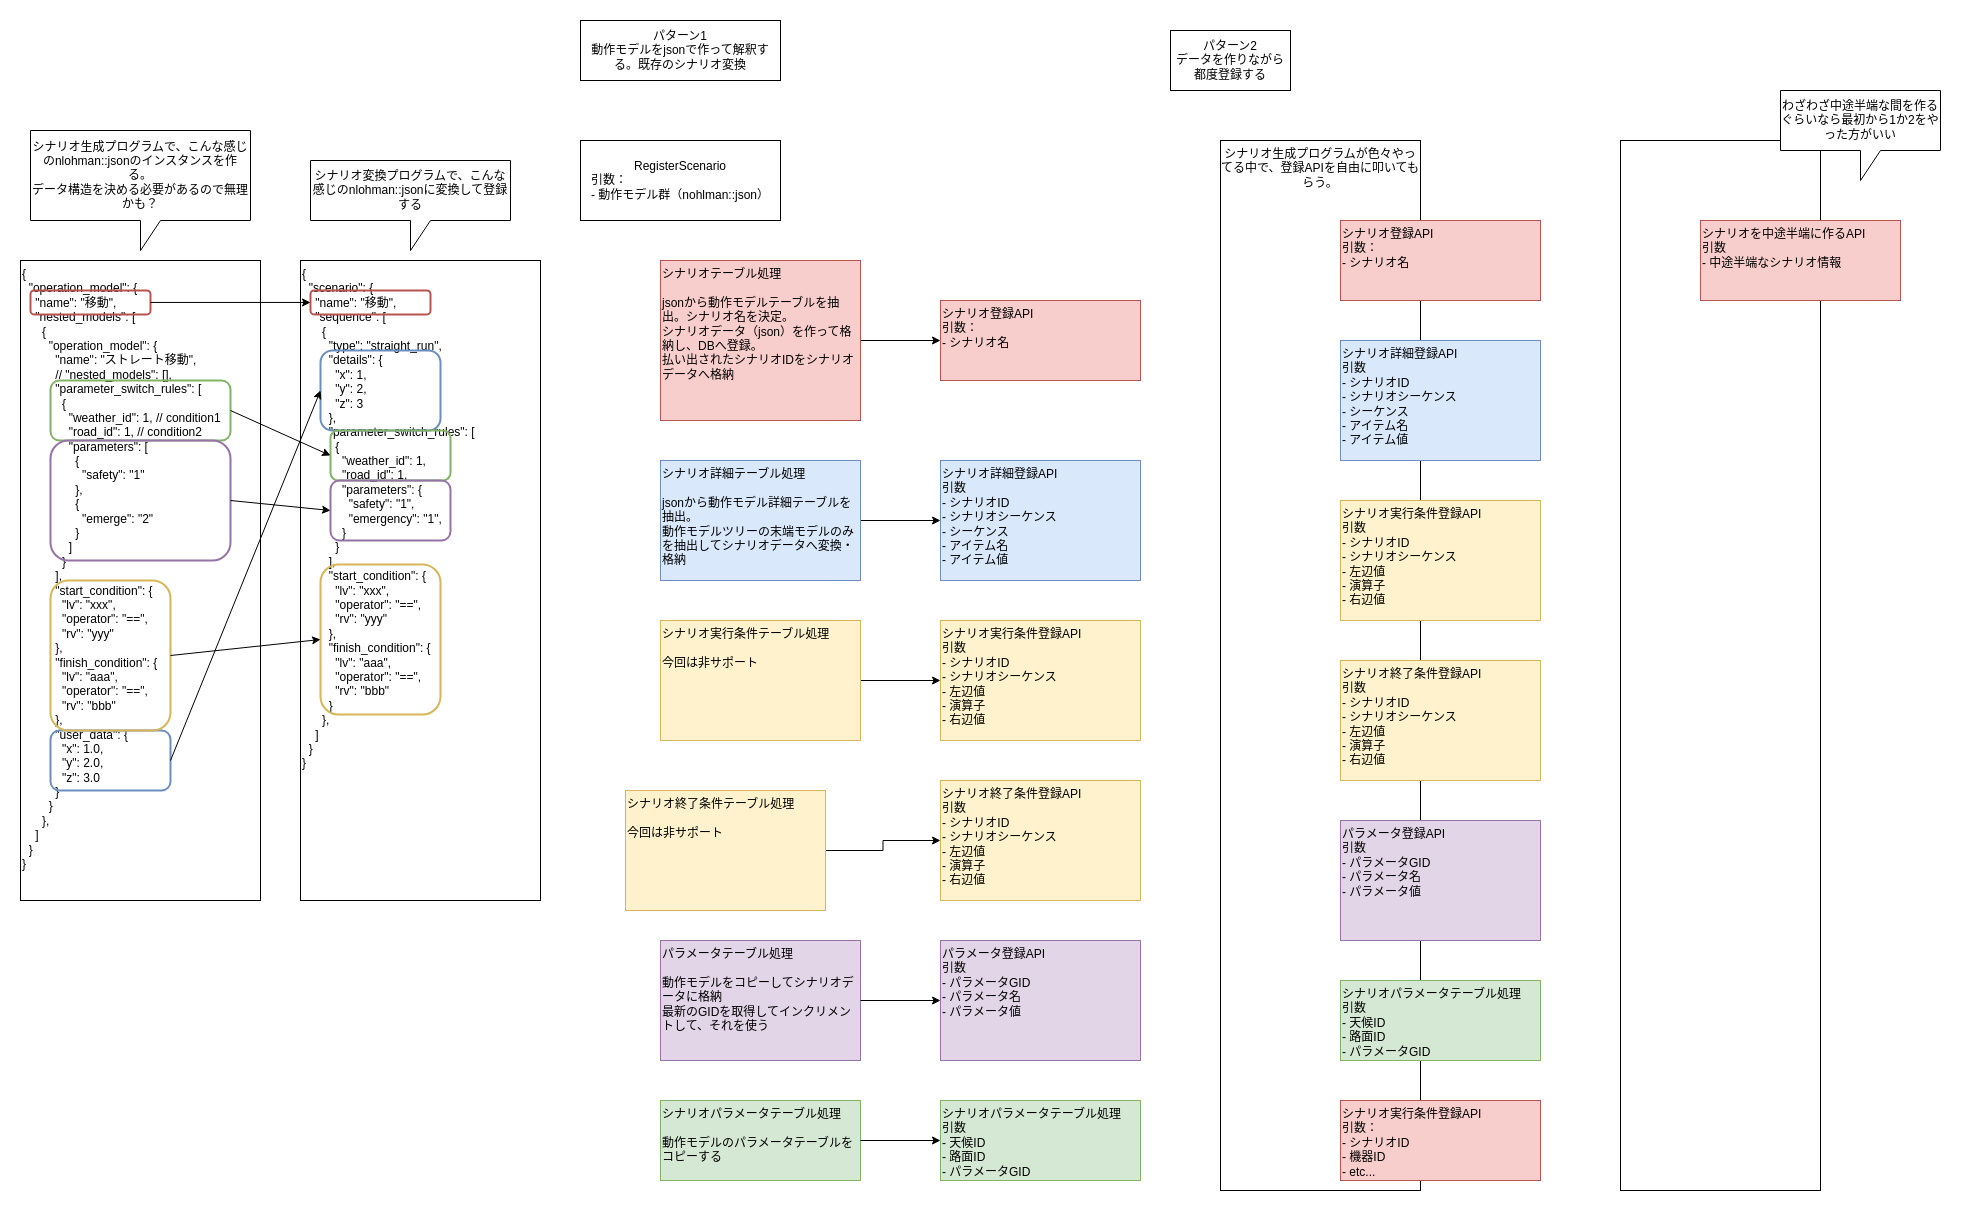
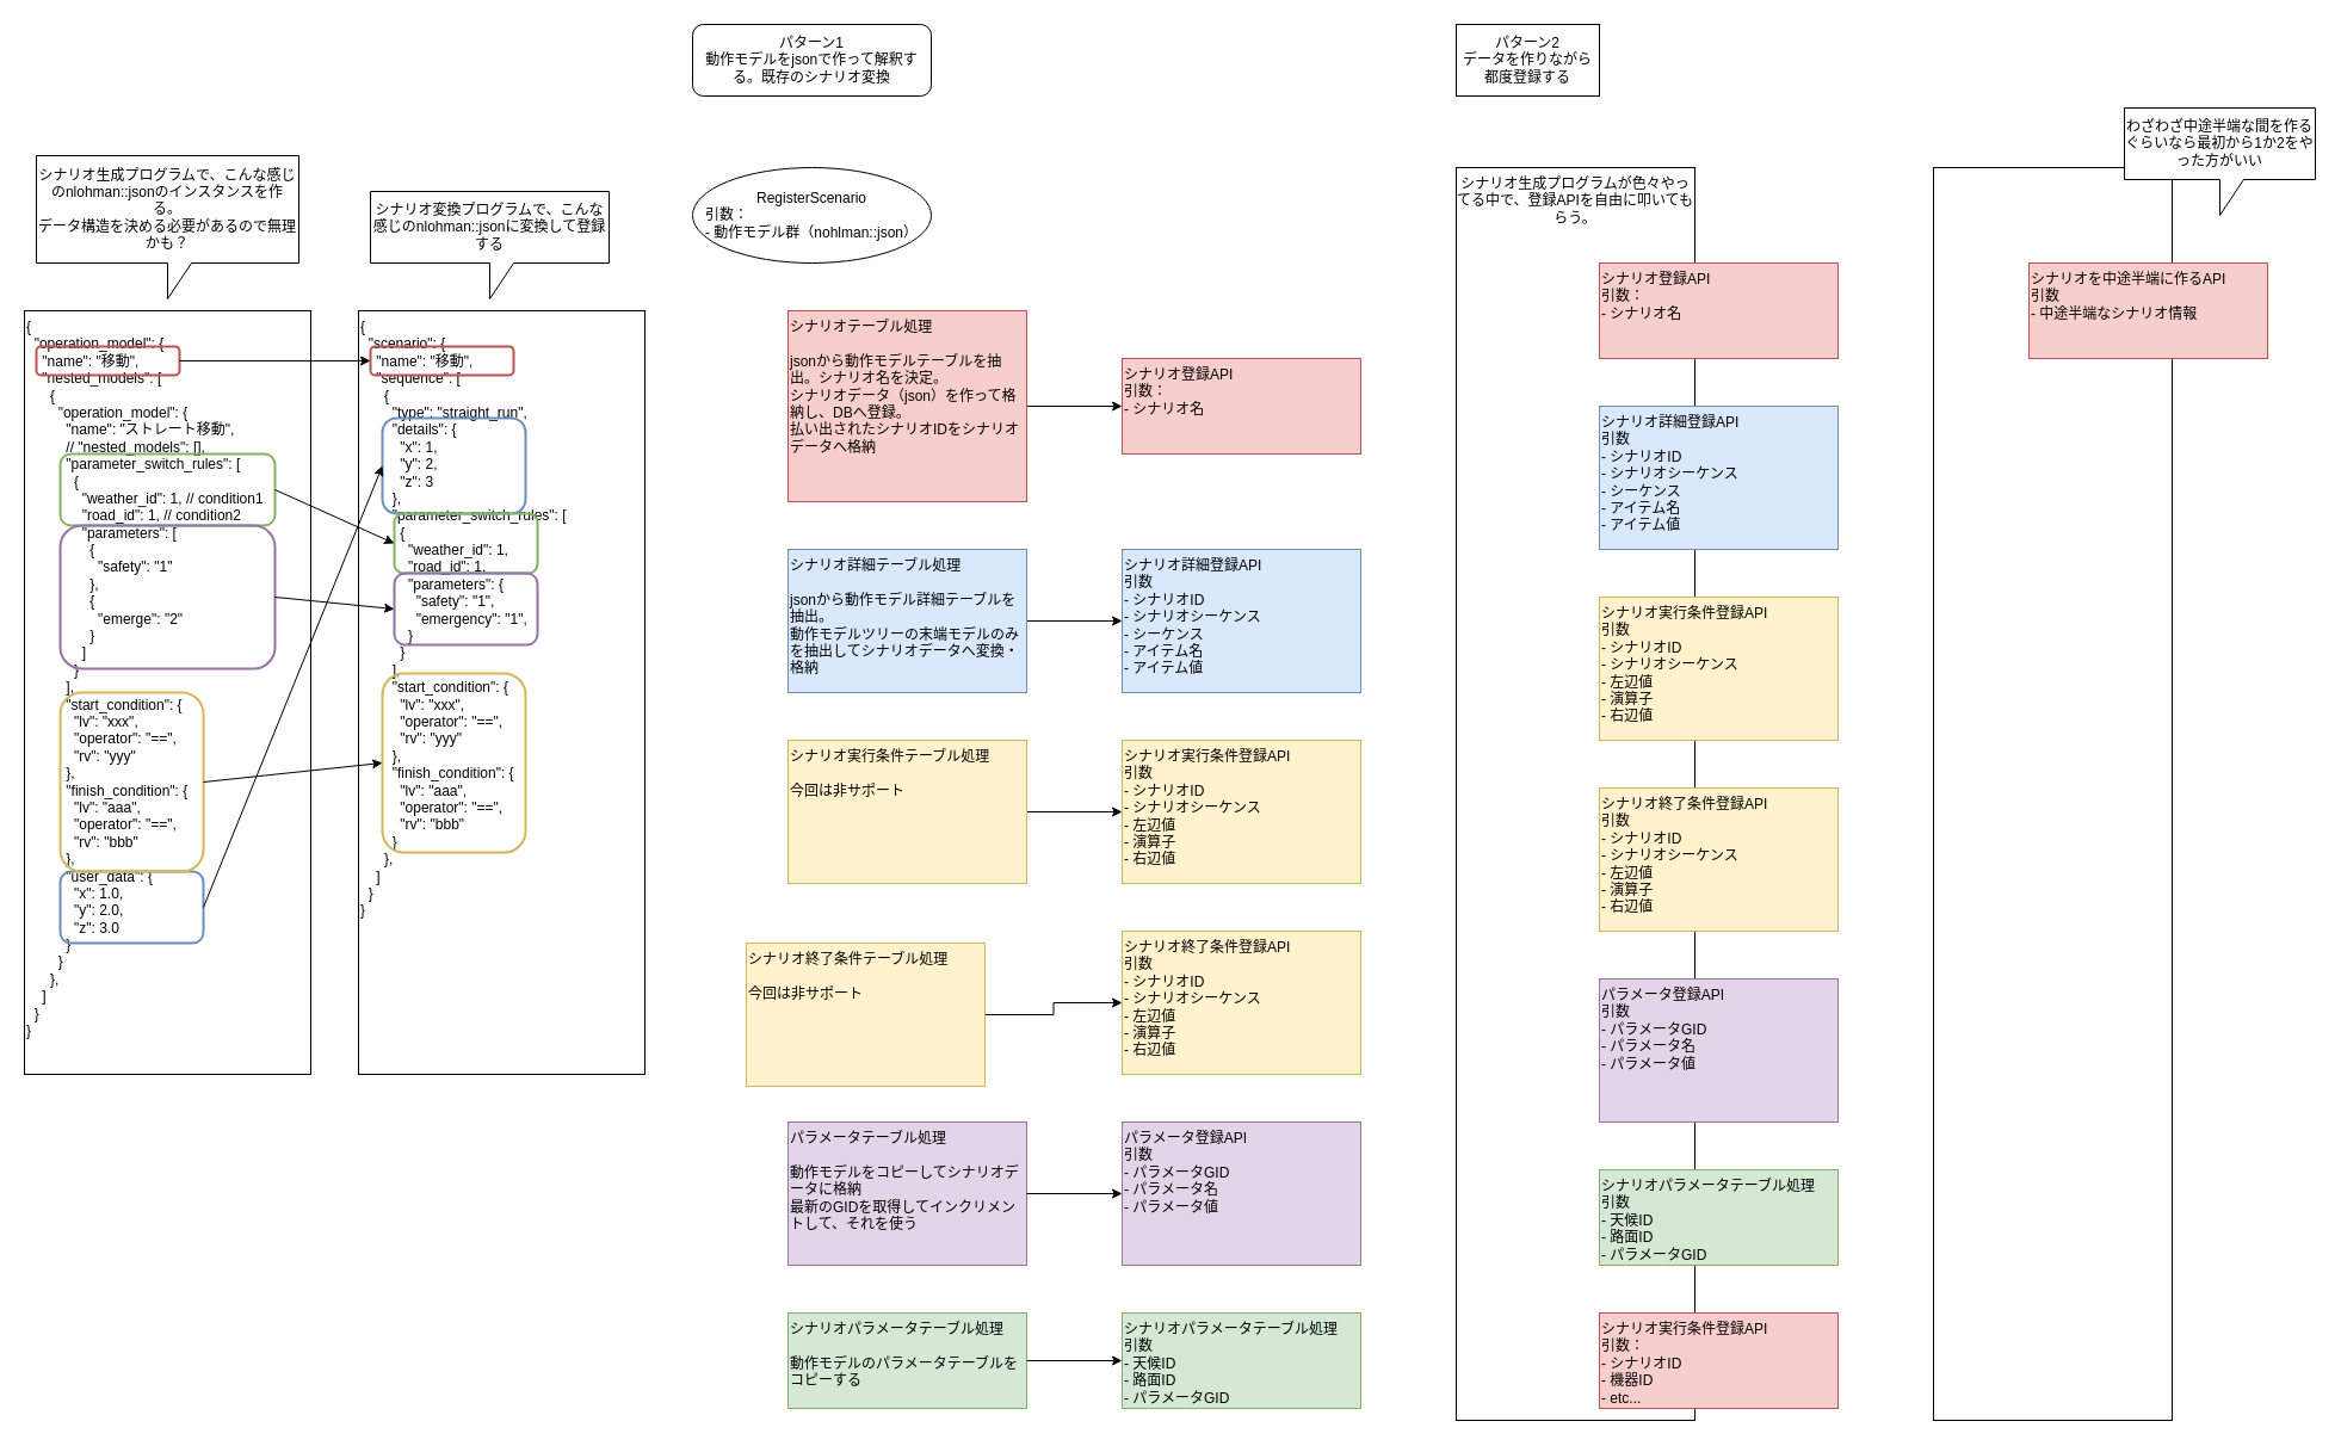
- <mxCell id="2" value="パターン1&lt;div&gt;動作モデルをjsonで作って解釈する。既存のシナリオ変換&lt;/div&gt;" style="rounded=0;whiteSpace=wrap;html=1;" vertex="1" parent="1"><mxGeometry x="580" y="20" width="200" height="60" as="geometry" /></mxCell>
+ <mxCell id="2" value="パターン1&lt;div&gt;動作モデルをjsonで作って解釈する。既存のシナリオ変換&lt;/div&gt;" style="whiteSpace=wrap;html=1;rounded=1;" vertex="1" parent="1"><mxGeometry x="580" y="20" width="200" height="60" as="geometry" /></mxCell>
- <mxCell id="3" value="パターン2&lt;div&gt;データを作りながら都度登録する&lt;/div&gt;" style="rounded=0;whiteSpace=wrap;html=1;" vertex="1" parent="1"><mxGeometry x="1170" y="30" width="120" height="60" as="geometry" /></mxCell>
+ <mxCell id="3" value="パターン2&lt;div&gt;データを作りながら都度登録する&lt;/div&gt;" style="rounded=0;whiteSpace=wrap;html=1;" vertex="1" parent="1"><mxGeometry x="1220" y="20" width="120" height="60" as="geometry" /></mxCell>
- <mxCell id="4" value="&lt;div&gt;RegisterScenario&lt;/div&gt;&lt;div style=&quot;text-align: left;&quot;&gt;&lt;span style=&quot;background-color: initial;&quot;&gt;引数：&lt;/span&gt;&lt;/div&gt;&lt;div style=&quot;text-align: left;&quot;&gt;&lt;span style=&quot;background-color: initial;&quot;&gt;- 動作モデル群（n&lt;/span&gt;&lt;span style=&quot;background-color: initial;&quot;&gt;ohlman::json）&lt;/span&gt;&lt;/div&gt;" style="rounded=0;whiteSpace=wrap;html=1;" vertex="1" parent="1"><mxGeometry x="580" y="140" width="200" height="80" as="geometry" /></mxCell>
+ <mxCell id="4" value="&lt;div&gt;RegisterScenario&lt;/div&gt;&lt;div style=&quot;text-align: left;&quot;&gt;&lt;span style=&quot;background-color: initial;&quot;&gt;引数：&lt;/span&gt;&lt;/div&gt;&lt;div style=&quot;text-align: left;&quot;&gt;&lt;span style=&quot;background-color: initial;&quot;&gt;- 動作モデル群（n&lt;/span&gt;&lt;span style=&quot;background-color: initial;&quot;&gt;ohlman::json）&lt;/span&gt;&lt;/div&gt;" style="ellipse;whiteSpace=wrap;html=1;" vertex="1" parent="1"><mxGeometry x="580" y="140" width="200" height="80" as="geometry" /></mxCell>
